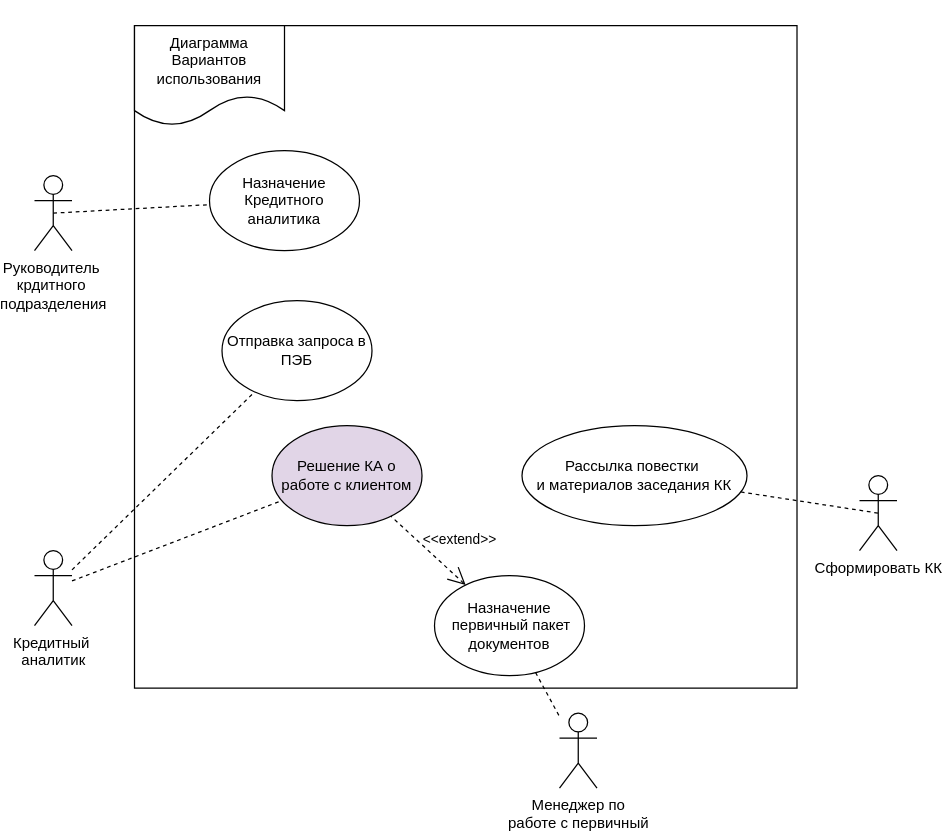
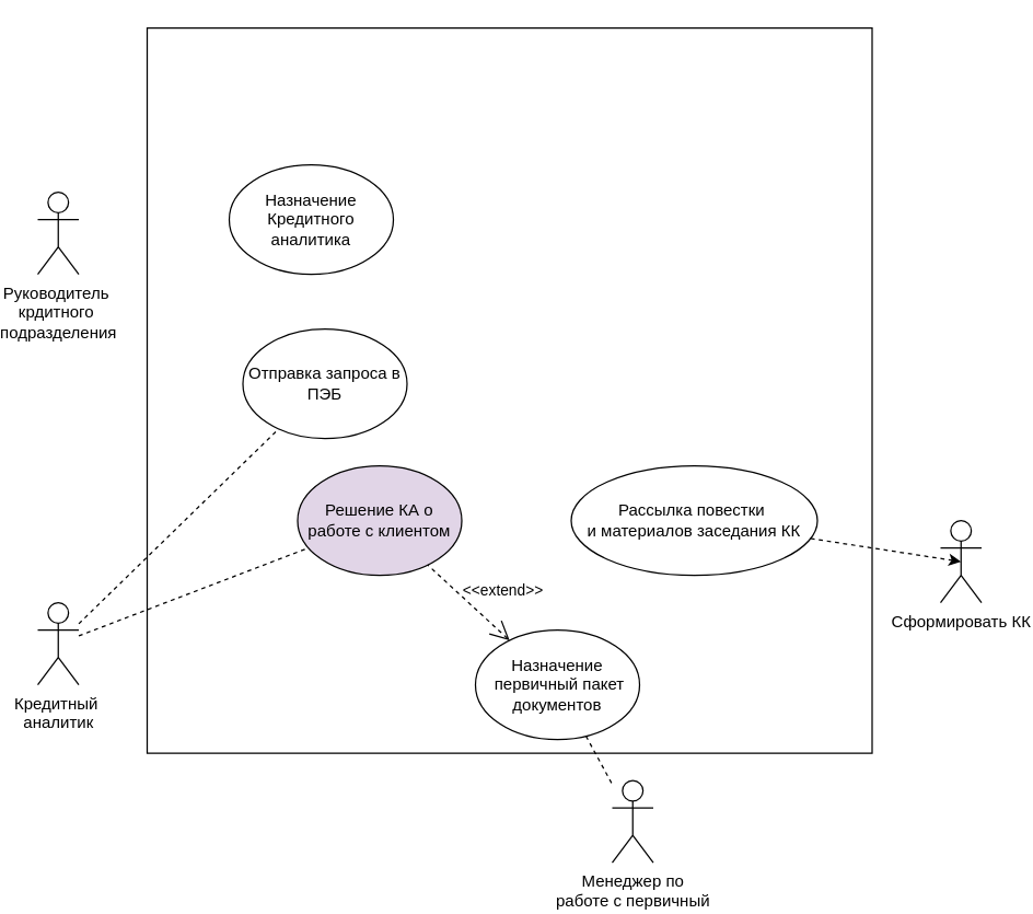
- <mxCell id="14" value="Диаграмма Вариантов использования" style="shape=document;whiteSpace=wrap;html=1;boundedLbl=1;" parent="1" vertex="1"><mxGeometry x="100" y="20" width="120" height="80" as="geometry" /></mxCell>
- <mxCell id="11" value="" style="endArrow=none;dashed=1;html=1;rounded=0;exitX=0.5;exitY=0.5;exitDx=0;exitDy=0;exitPerimeter=0;" parent="1" source="4" target="6" edge="1"><mxGeometry width="50" height="50" relative="1" as="geometry"><mxPoint x="410" y="300" as="sourcePoint" /><mxPoint x="460" y="250" as="targetPoint" /></mxGeometry></mxCell>
- <mxCell id="19" value="" style="endArrow=none;dashed=1;html=1;rounded=0;entryX=0.5;entryY=0.5;entryDx=0;entryDy=0;entryPerimeter=0;" parent="1" source="17" target="18" edge="1"><mxGeometry width="50" height="50" relative="1" as="geometry"><mxPoint x="410" y="360" as="sourcePoint" /><mxPoint x="460" y="310" as="targetPoint" /></mxGeometry></mxCell>
+ <mxCell id="19" value="" style="endArrow=classic;dashed=1;html=1;rounded=0;entryX=0.5;entryY=0.5;entryDx=0;entryDy=0;entryPerimeter=0;" parent="1" source="17" target="18" edge="1"><mxGeometry width="50" height="50" relative="1" as="geometry"><mxPoint x="410" y="360" as="sourcePoint" /><mxPoint x="460" y="310" as="targetPoint" /></mxGeometry></mxCell>
